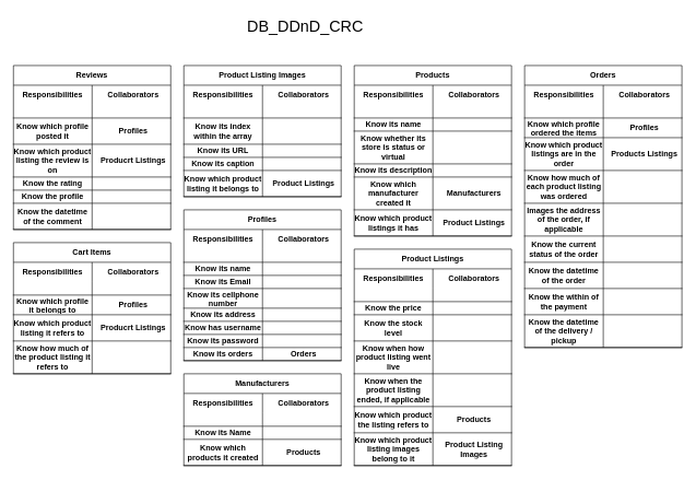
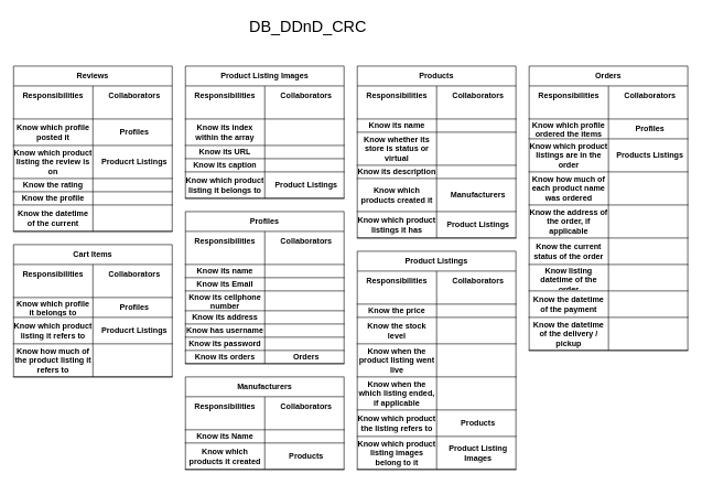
- <mxCell id="95" value="Know how much of each product listing was ordered" style="shape=partialRectangle;connectable=0;fillColor=none;top=0;left=0;bottom=0;right=0;fontStyle=1;overflow=hidden;html=1;whiteSpace=wrap;align=center;" vertex="1" parent="94"><mxGeometry width="120" height="50" as="geometry"><mxRectangle width="120" height="50" as="alternateBounds" /></mxGeometry></mxCell>
+ <mxCell id="95" value="Know how much of each product name was ordered" style="shape=partialRectangle;connectable=0;fillColor=none;top=0;left=0;bottom=0;right=0;fontStyle=1;overflow=hidden;html=1;whiteSpace=wrap;align=center;" vertex="1" parent="94"><mxGeometry width="120" height="50" as="geometry"><mxRectangle width="120" height="50" as="alternateBounds" /></mxGeometry></mxCell>
- <mxCell id="44" value="Know which manufacturer created it" style="shape=partialRectangle;connectable=0;fillColor=none;top=0;left=0;bottom=0;right=0;fontStyle=1;overflow=hidden;html=1;whiteSpace=wrap;align=center;" vertex="1" parent="43"><mxGeometry width="120" height="50" as="geometry"><mxRectangle width="120" height="50" as="alternateBounds" /></mxGeometry></mxCell>
+ <mxCell id="44" value="Know which products created it" style="shape=partialRectangle;connectable=0;fillColor=none;top=0;left=0;bottom=0;right=0;fontStyle=1;overflow=hidden;html=1;whiteSpace=wrap;align=center;" vertex="1" parent="43"><mxGeometry width="120" height="50" as="geometry"><mxRectangle width="120" height="50" as="alternateBounds" /></mxGeometry></mxCell>
- <mxCell id="176" value="Know the datetime of the comment" style="shape=partialRectangle;connectable=0;fillColor=none;top=0;left=0;bottom=0;right=0;fontStyle=1;overflow=hidden;html=1;whiteSpace=wrap;align=center;" vertex="1" parent="175"><mxGeometry width="120" height="40" as="geometry"><mxRectangle width="120" height="40" as="alternateBounds" /></mxGeometry></mxCell>
+ <mxCell id="176" value="Know the datetime of the current" style="shape=partialRectangle;connectable=0;fillColor=none;top=0;left=0;bottom=0;right=0;fontStyle=1;overflow=hidden;html=1;whiteSpace=wrap;align=center;" vertex="1" parent="175"><mxGeometry width="120" height="40" as="geometry"><mxRectangle width="120" height="40" as="alternateBounds" /></mxGeometry></mxCell>
- <mxCell id="98" value="Images the address of the order, if applicable" style="shape=partialRectangle;connectable=0;fillColor=none;top=0;left=0;bottom=0;right=0;fontStyle=1;overflow=hidden;html=1;whiteSpace=wrap;align=center;" vertex="1" parent="97"><mxGeometry width="120" height="50" as="geometry"><mxRectangle width="120" height="50" as="alternateBounds" /></mxGeometry></mxCell>
+ <mxCell id="98" value="Know the address of the order, if applicable" style="shape=partialRectangle;connectable=0;fillColor=none;top=0;left=0;bottom=0;right=0;fontStyle=1;overflow=hidden;html=1;whiteSpace=wrap;align=center;" vertex="1" parent="97"><mxGeometry width="120" height="50" as="geometry"><mxRectangle width="120" height="50" as="alternateBounds" /></mxGeometry></mxCell>
- <mxCell id="104" value="Know the datetime of the order" style="shape=partialRectangle;connectable=0;fillColor=none;top=0;left=0;bottom=0;right=0;fontStyle=1;overflow=hidden;html=1;whiteSpace=wrap;align=center;" vertex="1" parent="103"><mxGeometry width="120" height="40" as="geometry"><mxRectangle width="120" height="40" as="alternateBounds" /></mxGeometry></mxCell>
+ <mxCell id="104" value="Know listing datetime of the order" style="shape=partialRectangle;connectable=0;fillColor=none;top=0;left=0;bottom=0;right=0;fontStyle=1;overflow=hidden;html=1;whiteSpace=wrap;align=center;" vertex="1" parent="103"><mxGeometry width="120" height="40" as="geometry"><mxRectangle width="120" height="40" as="alternateBounds" /></mxGeometry></mxCell>
- <mxCell id="107" value="Know the within of the payment" style="shape=partialRectangle;connectable=0;fillColor=none;top=0;left=0;bottom=0;right=0;fontStyle=1;overflow=hidden;html=1;whiteSpace=wrap;align=center;" vertex="1" parent="106"><mxGeometry width="120" height="40" as="geometry"><mxRectangle width="120" height="40" as="alternateBounds" /></mxGeometry></mxCell>
+ <mxCell id="107" value="Know the datetime of the payment" style="shape=partialRectangle;connectable=0;fillColor=none;top=0;left=0;bottom=0;right=0;fontStyle=1;overflow=hidden;html=1;whiteSpace=wrap;align=center;" vertex="1" parent="106"><mxGeometry width="120" height="40" as="geometry"><mxRectangle width="120" height="40" as="alternateBounds" /></mxGeometry></mxCell>
- <mxCell id="16" value="Know when how product listing went live" style="shape=partialRectangle;connectable=0;fillColor=none;top=0;left=0;bottom=0;right=0;fontStyle=1;overflow=hidden;html=1;whiteSpace=wrap;align=center;" vertex="1" parent="15"><mxGeometry width="120" height="50" as="geometry"><mxRectangle width="120" height="50" as="alternateBounds" /></mxGeometry></mxCell>
+ <mxCell id="16" value="Know when the product listing went live" style="shape=partialRectangle;connectable=0;fillColor=none;top=0;left=0;bottom=0;right=0;fontStyle=1;overflow=hidden;html=1;whiteSpace=wrap;align=center;" vertex="1" parent="15"><mxGeometry width="120" height="50" as="geometry"><mxRectangle width="120" height="50" as="alternateBounds" /></mxGeometry></mxCell>
- <mxCell id="19" value="Know when the product listing ended, if applicable" style="shape=partialRectangle;connectable=0;fillColor=none;top=0;left=0;bottom=0;right=0;fontStyle=1;overflow=hidden;html=1;whiteSpace=wrap;align=center;" vertex="1" parent="18"><mxGeometry width="120" height="50" as="geometry"><mxRectangle width="120" height="50" as="alternateBounds" /></mxGeometry></mxCell>
+ <mxCell id="19" value="Know when the which listing ended, if applicable" style="shape=partialRectangle;connectable=0;fillColor=none;top=0;left=0;bottom=0;right=0;fontStyle=1;overflow=hidden;html=1;whiteSpace=wrap;align=center;" vertex="1" parent="18"><mxGeometry width="120" height="50" as="geometry"><mxRectangle width="120" height="50" as="alternateBounds" /></mxGeometry></mxCell>
